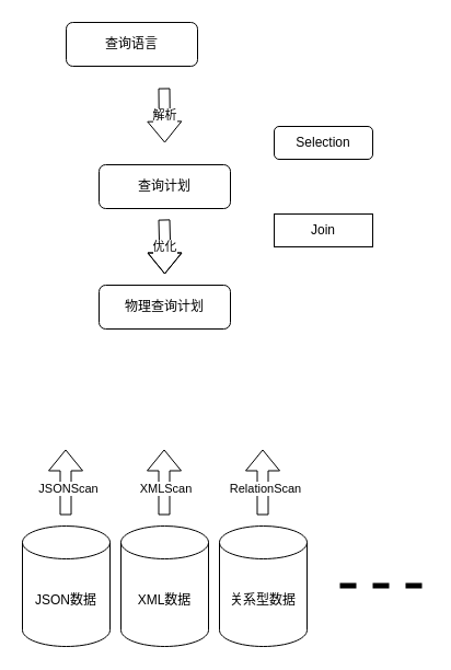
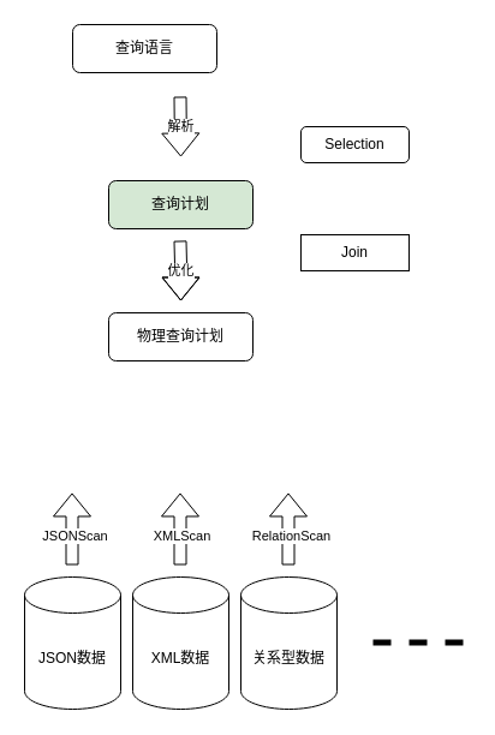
- <mxCell id="17" value="Selection" style="rounded=1;whiteSpace=wrap;html=1;" vertex="1" parent="1"><mxGeometry x="250" y="115" width="90" height="30" as="geometry" /></mxCell>
+ <mxCell id="17" value="Selection" style="rounded=1;whiteSpace=wrap;html=1;" vertex="1" parent="1"><mxGeometry x="250" y="105" width="90" height="30" as="geometry" /></mxCell>
- <mxCell id="13" value="查询计划" style="rounded=1;whiteSpace=wrap;html=1;" vertex="1" parent="1"><mxGeometry x="90" y="150" width="120" height="40" as="geometry" /></mxCell>
+ <mxCell id="13" value="查询计划" style="rounded=1;whiteSpace=wrap;html=1;fillColor=#d5e8d4;" vertex="1" parent="1"><mxGeometry x="90" y="150" width="120" height="40" as="geometry" /></mxCell>
